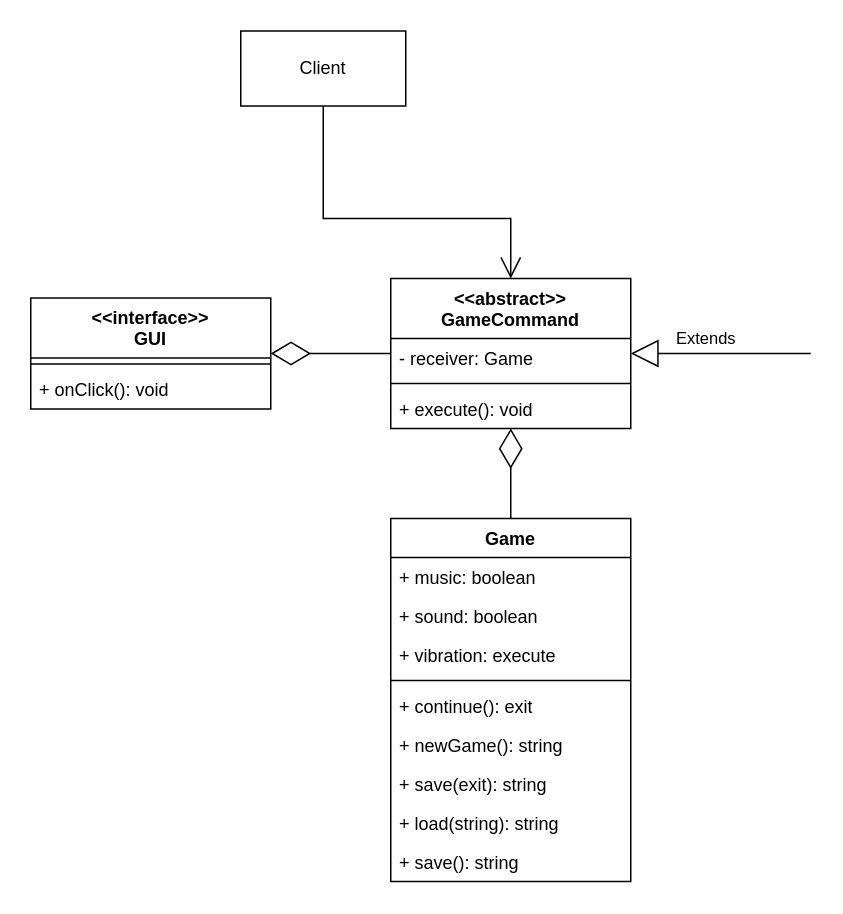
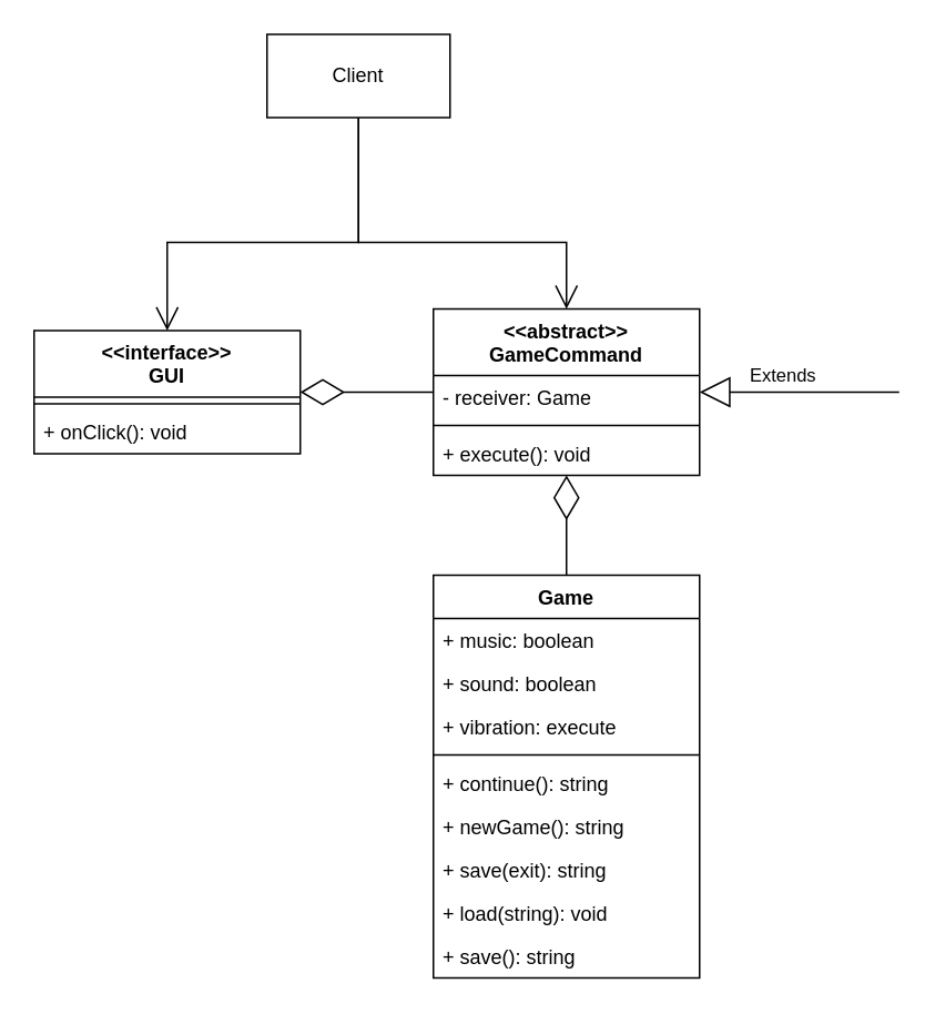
+ <mxCell id="3" value="" style="endArrow=open;endFill=1;endSize=12;html=1;rounded=0;" parent="1" source="2" target="4" edge="1"><mxGeometry width="160" relative="1" as="geometry"><mxPoint x="-40" y="295" as="sourcePoint" /><mxPoint x="180" y="60" as="targetPoint" /><Array as="points"><mxPoint x="215" y="145" /><mxPoint x="100" y="145" /></Array></mxGeometry></mxCell>
- <mxCell id="16" value="+ continue(): exit" style="text;strokeColor=none;fillColor=none;align=left;verticalAlign=top;spacingLeft=4;spacingRight=4;overflow=hidden;rotatable=0;points=[[0,0.5],[1,0.5]];portConstraint=eastwest;whiteSpace=wrap;html=1;" parent="11" vertex="1"><mxGeometry y="112" width="160" height="26" as="geometry" /></mxCell>
+ <mxCell id="16" value="+ continue(): string" style="text;strokeColor=none;fillColor=none;align=left;verticalAlign=top;spacingLeft=4;spacingRight=4;overflow=hidden;rotatable=0;points=[[0,0.5],[1,0.5]];portConstraint=eastwest;whiteSpace=wrap;html=1;" parent="11" vertex="1"><mxGeometry y="112" width="160" height="26" as="geometry" /></mxCell>
- <mxCell id="19" value="+ load(string): string" style="text;strokeColor=none;fillColor=none;align=left;verticalAlign=top;spacingLeft=4;spacingRight=4;overflow=hidden;rotatable=0;points=[[0,0.5],[1,0.5]];portConstraint=eastwest;whiteSpace=wrap;html=1;" parent="11" vertex="1"><mxGeometry y="190" width="160" height="26" as="geometry" /></mxCell>
+ <mxCell id="19" value="+ load(string): void" style="text;strokeColor=none;fillColor=none;align=left;verticalAlign=top;spacingLeft=4;spacingRight=4;overflow=hidden;rotatable=0;points=[[0,0.5],[1,0.5]];portConstraint=eastwest;whiteSpace=wrap;html=1;" parent="11" vertex="1"><mxGeometry y="190" width="160" height="26" as="geometry" /></mxCell>
